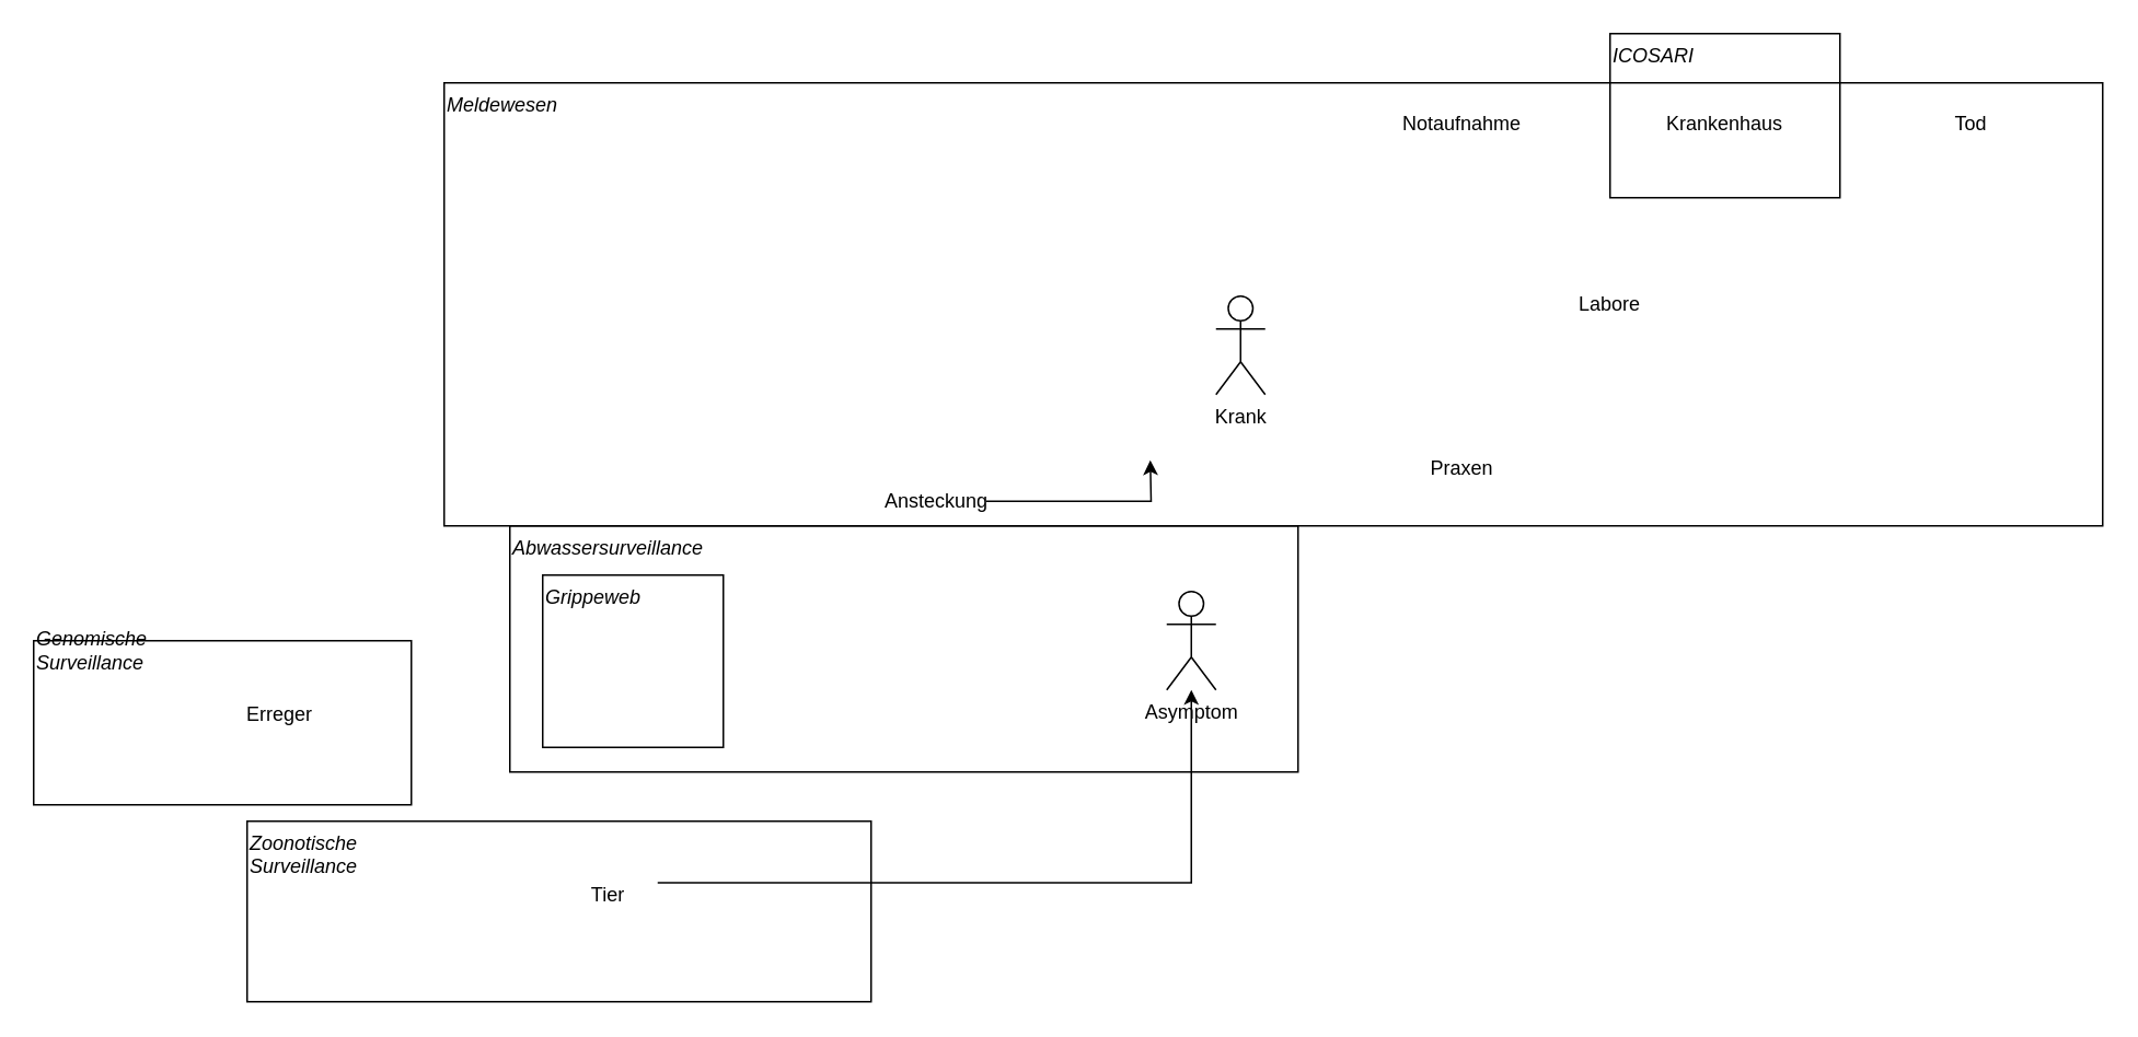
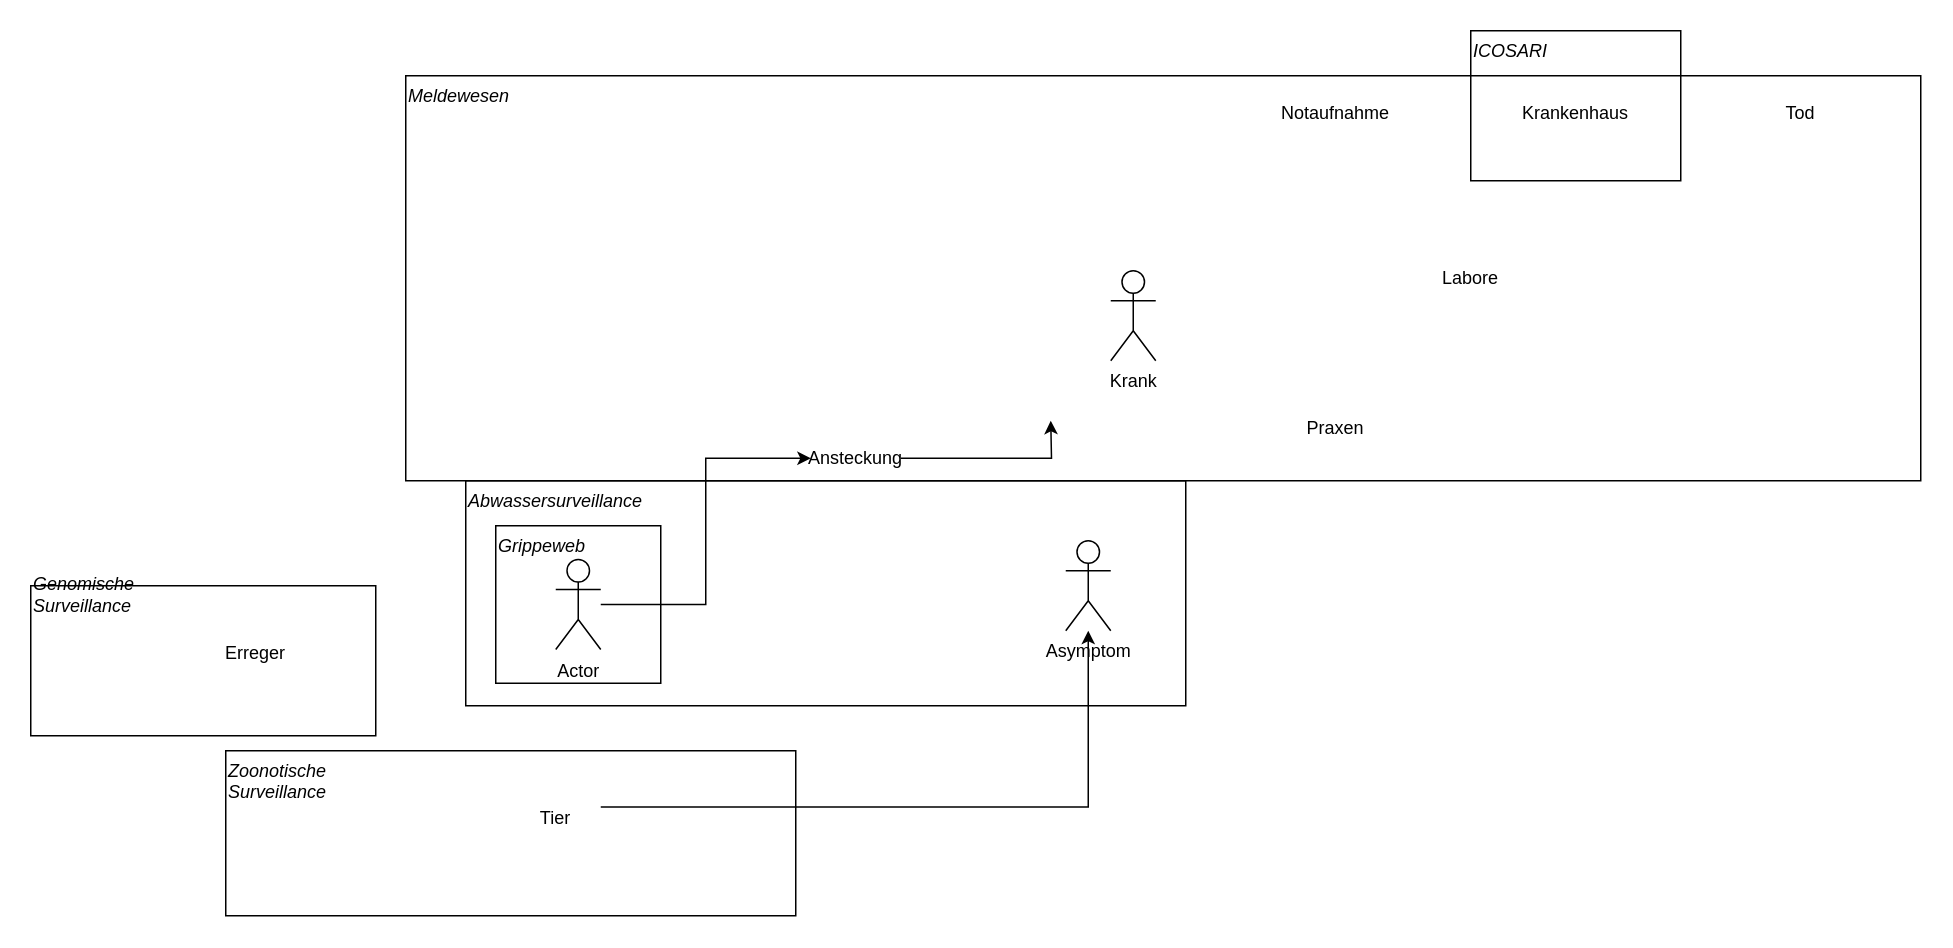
+ <mxCell id="9" style="edgeStyle=orthogonalEdgeStyle;rounded=0;orthogonalLoop=1;jettySize=auto;html=1;entryX=0;entryY=0.5;entryDx=0;entryDy=0;" edge="1" parent="1" source="30" target="5"><mxGeometry relative="1" as="geometry"><mxPoint x="420" y="448" as="sourcePoint" /><mxPoint x="580" y="330" as="targetPoint" /></mxGeometry></mxCell>
+ <mxCell id="30" value="Actor" style="shape=umlActor;verticalLabelPosition=bottom;verticalAlign=top;html=1;outlineConnect=0;" vertex="1" parent="27"><mxGeometry x="40" y="22.5" width="30" height="60" as="geometry" /></mxCell>
